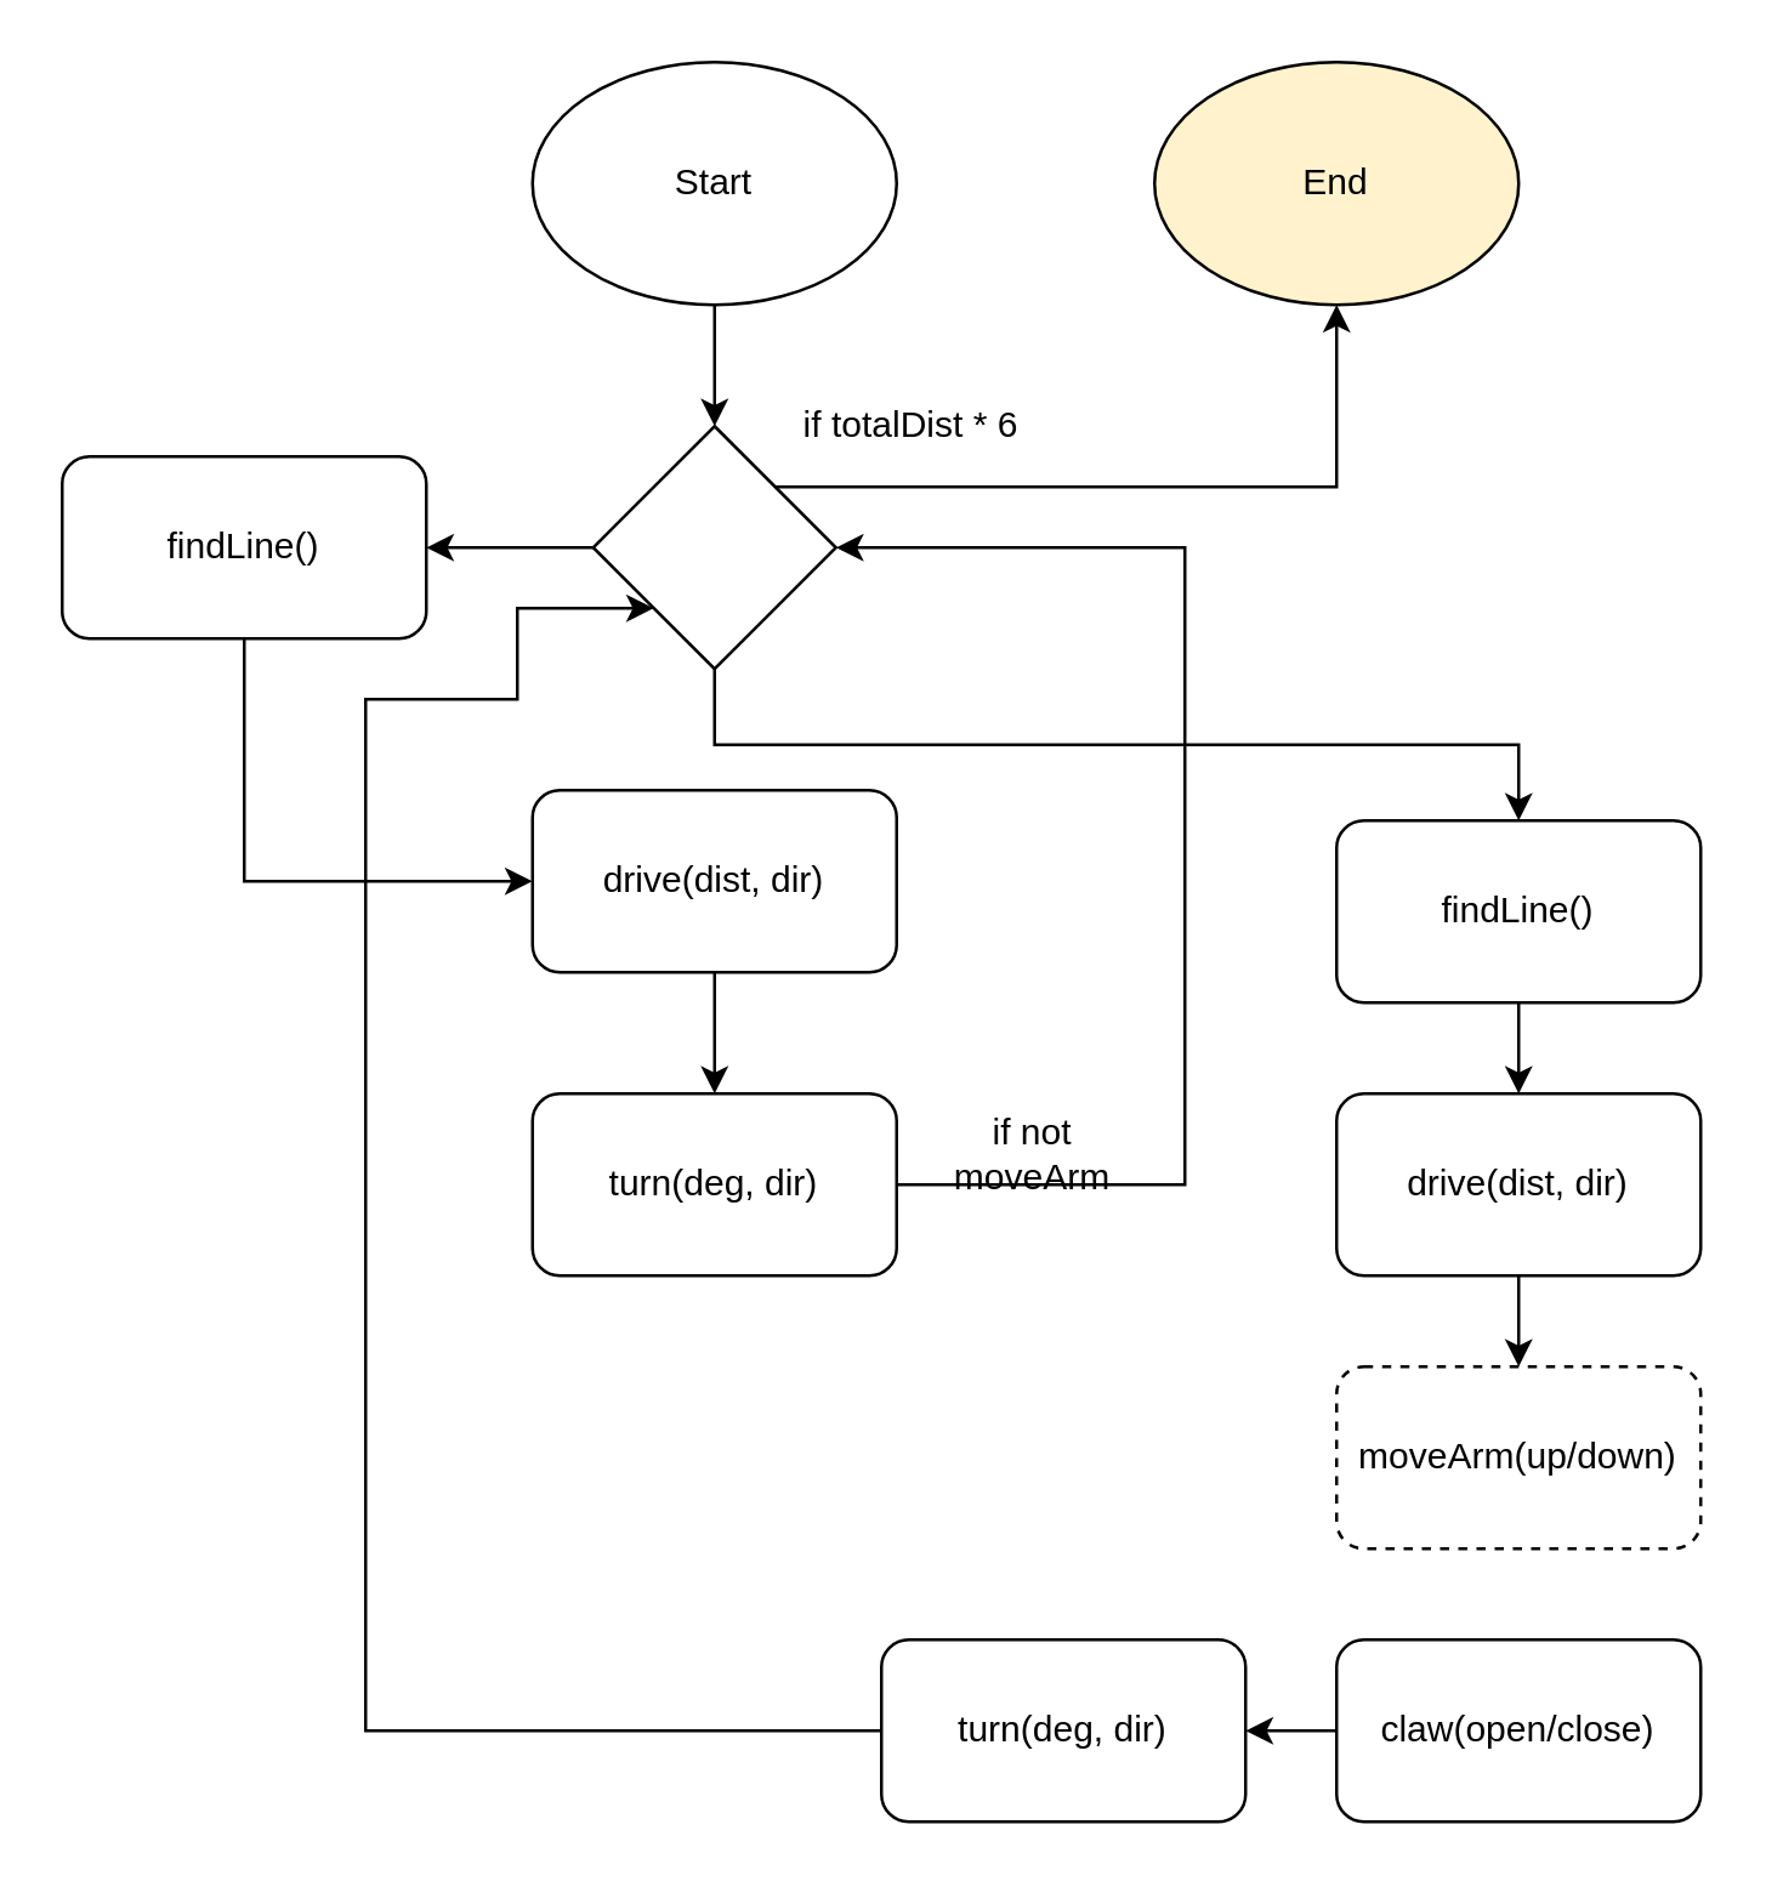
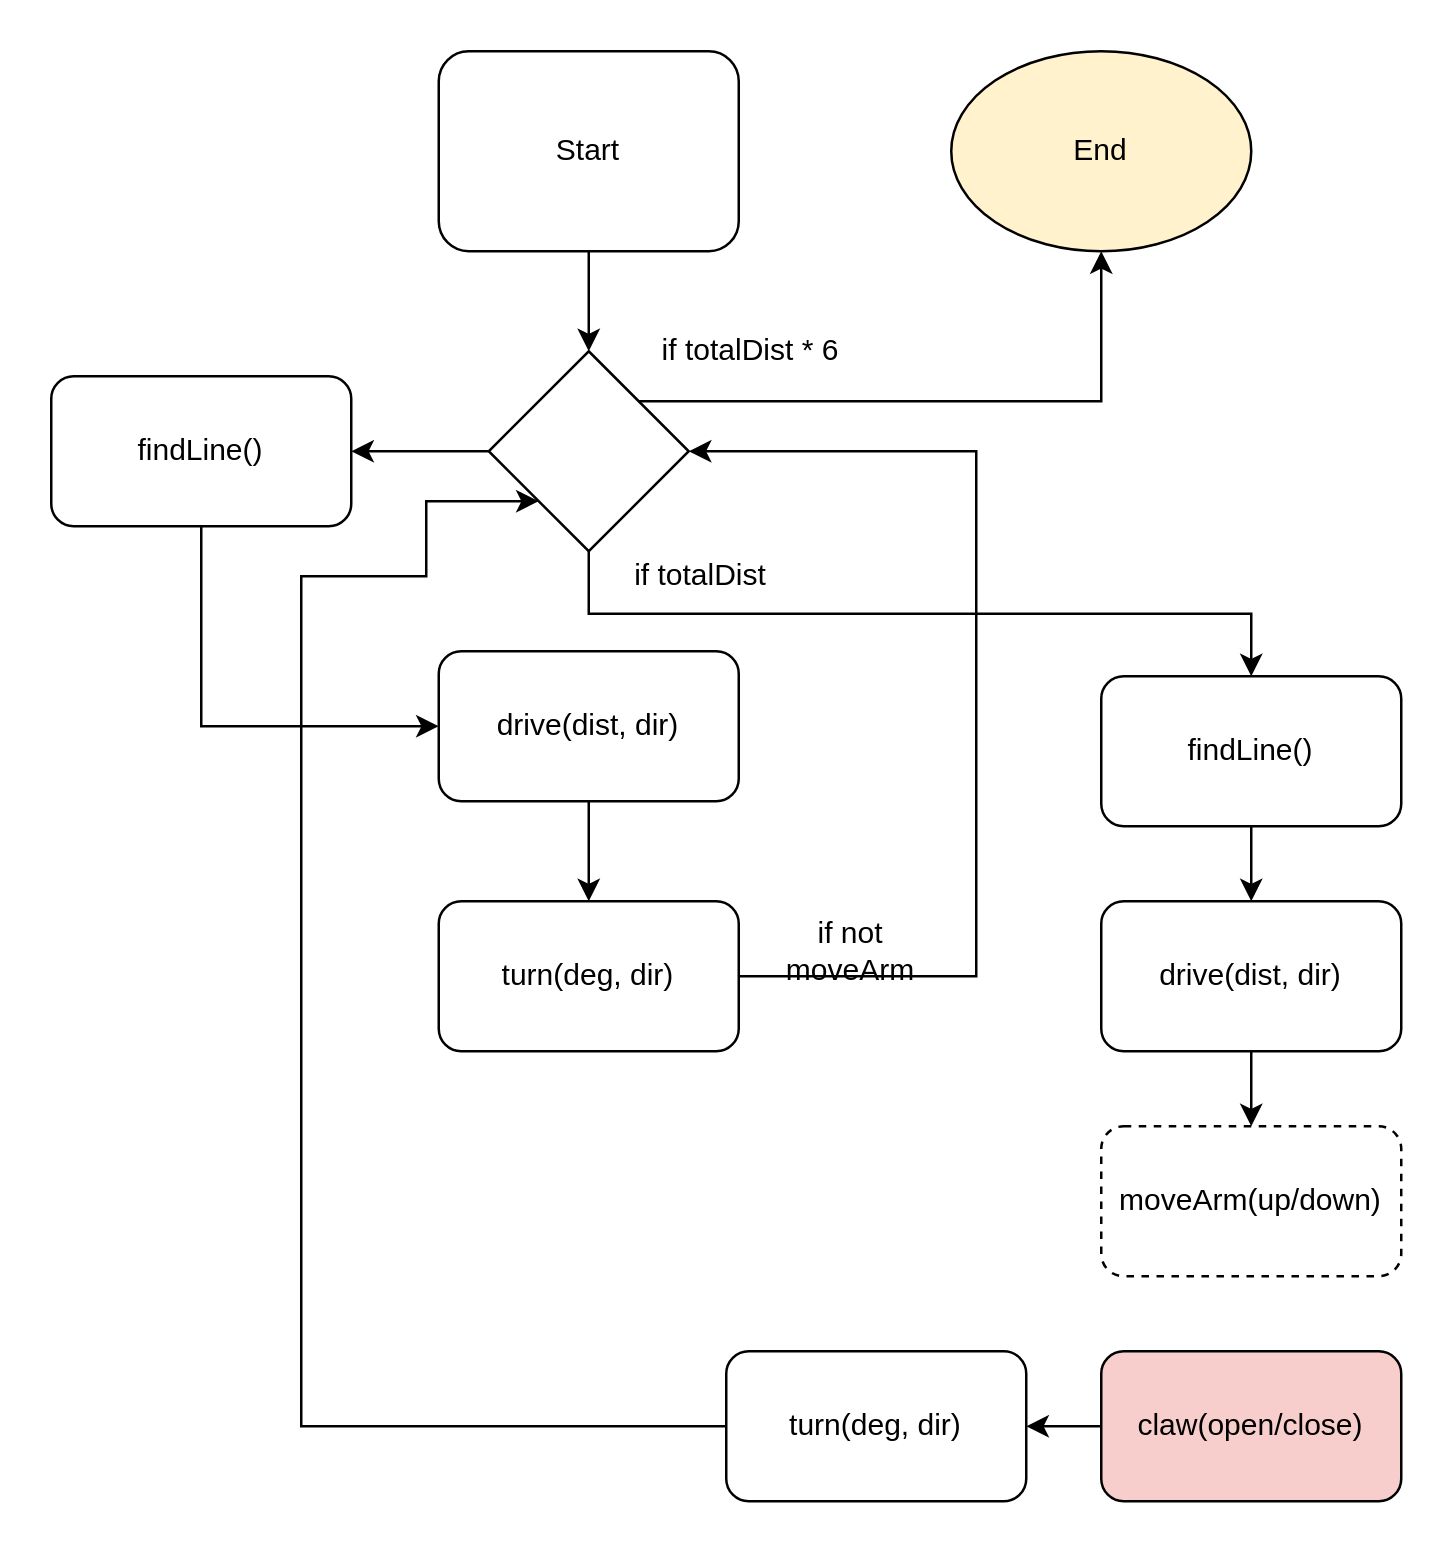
- <mxCell id="3" value="Start" style="ellipse;whiteSpace=wrap;html=1;" vertex="1" parent="1"><mxGeometry x="175" y="20" width="120" height="80" as="geometry" /></mxCell>
+ <mxCell id="3" value="Start" style="whiteSpace=wrap;html=1;rounded=1;" vertex="1" parent="1"><mxGeometry x="175" y="20" width="120" height="80" as="geometry" /></mxCell>
+ <mxCell id="20" value="if totalDist" style="text;html=1;strokeColor=none;fillColor=none;align=center;verticalAlign=middle;whiteSpace=wrap;rounded=0;" vertex="1" parent="1"><mxGeometry x="250" y="220" width="60" height="20" as="geometry" /></mxCell>
- <mxCell id="11" value="claw(open/close)" style="rounded=1;whiteSpace=wrap;html=1;" vertex="1" parent="1"><mxGeometry x="440" y="540" width="120" height="60" as="geometry" /></mxCell>
+ <mxCell id="11" value="claw(open/close)" style="rounded=1;whiteSpace=wrap;html=1;fillColor=#f8cecc;" vertex="1" parent="1"><mxGeometry x="440" y="540" width="120" height="60" as="geometry" /></mxCell>
